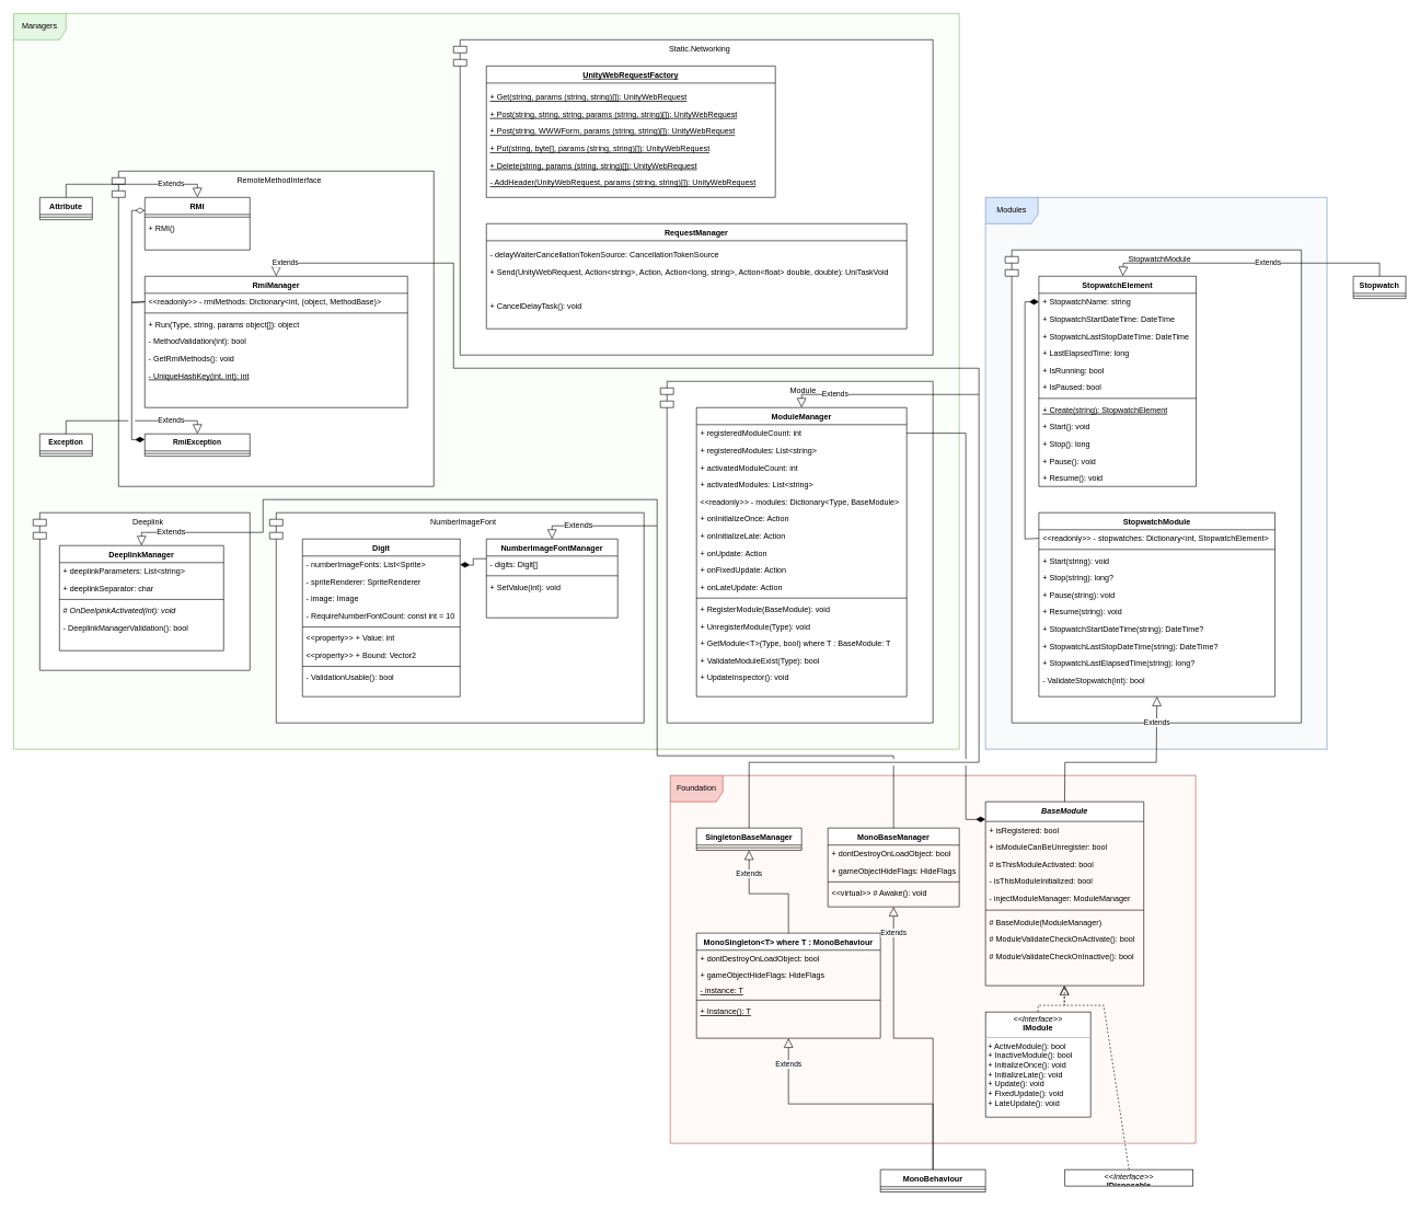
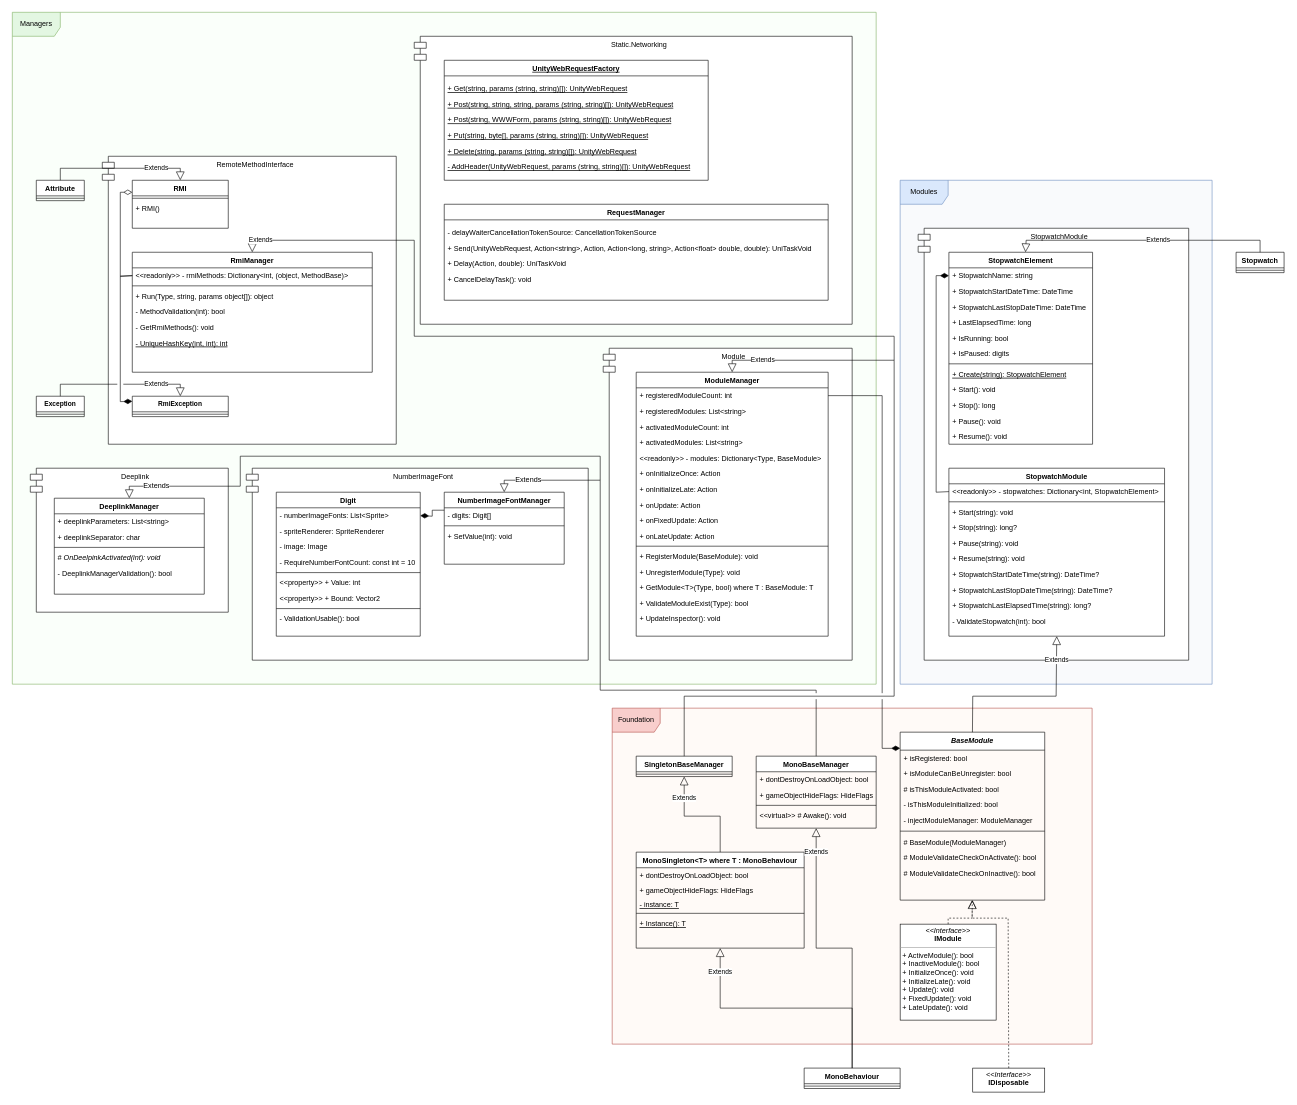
+ <mxCell id="52" value="+ Delay(Action, double): UniTaskVoid" style="text;strokeColor=none;fillColor=none;align=left;verticalAlign=top;spacingLeft=4;spacingRight=4;overflow=hidden;rotatable=0;points=[[0,0.5],[1,0.5]];portConstraint=eastwest;container=0;" vertex="1" parent="39"><mxGeometry x="50" y="366" width="640" height="26" as="geometry" /></mxCell>
- <mxCell id="85" value="+ IsPaused: bool" style="text;strokeColor=none;fillColor=none;align=left;verticalAlign=top;spacingLeft=4;spacingRight=4;overflow=hidden;rotatable=0;points=[[0,0.5],[1,0.5]];portConstraint=eastwest;" vertex="1" parent="79"><mxGeometry y="156" width="239.5" height="26" as="geometry" /></mxCell>
+ <mxCell id="85" value="+ IsPaused: digits" style="text;strokeColor=none;fillColor=none;align=left;verticalAlign=top;spacingLeft=4;spacingRight=4;overflow=hidden;rotatable=0;points=[[0,0.5],[1,0.5]];portConstraint=eastwest;" vertex="1" parent="79"><mxGeometry y="156" width="239.5" height="26" as="geometry" /></mxCell>
- <mxCell id="25" value="&lt;p style=&quot;margin:0px;margin-top:4px;text-align:center;&quot;&gt;&lt;i&gt;&amp;lt;&amp;lt;Interface&amp;gt;&amp;gt;&lt;/i&gt;&lt;br&gt;&lt;b&gt;IDisposable&lt;/b&gt;&lt;/p&gt;&lt;p style=&quot;margin:0px;margin-left:4px;&quot;&gt;&lt;br&gt;&lt;/p&gt;" style="verticalAlign=top;align=left;overflow=fill;fontSize=12;fontFamily=Helvetica;html=1;" vertex="1" parent="5"><mxGeometry x="601" y="600" width="195" height="25" as="geometry" /></mxCell>
+ <mxCell id="25" value="&lt;p style=&quot;margin:0px;margin-top:4px;text-align:center;&quot;&gt;&lt;i&gt;&amp;lt;&amp;lt;Interface&amp;gt;&amp;gt;&lt;/i&gt;&lt;br&gt;&lt;b&gt;IDisposable&lt;/b&gt;&lt;/p&gt;&lt;p style=&quot;margin:0px;margin-left:4px;&quot;&gt;&lt;br&gt;&lt;/p&gt;" style="verticalAlign=top;align=left;overflow=fill;fontSize=12;fontFamily=Helvetica;html=1;" vertex="1" parent="5"><mxGeometry x="601" y="600" width="120" height="40" as="geometry" /></mxCell>
